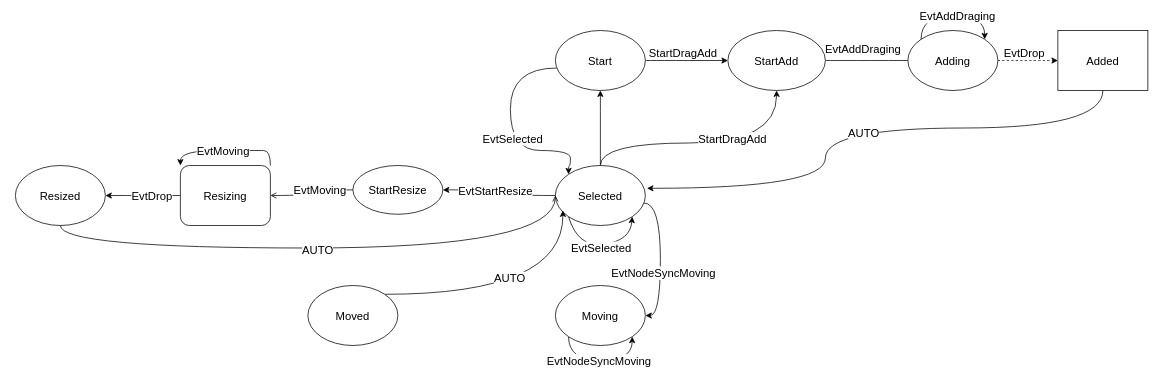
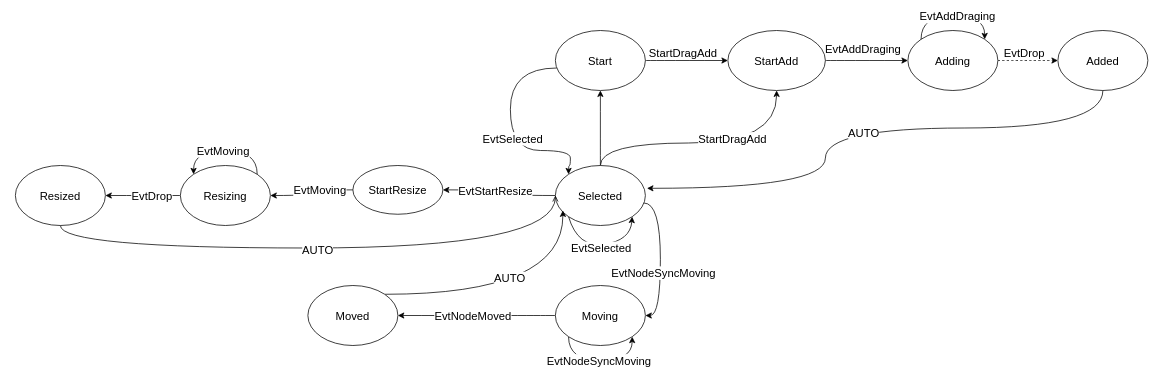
- <mxCell id="6" style="edgeStyle=orthogonalEdgeStyle;rounded=0;orthogonalLoop=1;jettySize=auto;html=1;entryX=0;entryY=0.5;entryDx=0;entryDy=0;fontSize=15;curved=1;endArrow=none;" parent="1" source="7" target="10" edge="1"><mxGeometry relative="1" as="geometry" /></mxCell>
+ <mxCell id="6" style="edgeStyle=orthogonalEdgeStyle;rounded=0;orthogonalLoop=1;jettySize=auto;html=1;entryX=0;entryY=0.5;entryDx=0;entryDy=0;fontSize=15;curved=1;" parent="1" source="7" target="10" edge="1"><mxGeometry relative="1" as="geometry" /></mxCell>
- <mxCell id="14" value="Added" style="whiteSpace=wrap;html=1;fontSize=15;rounded=0;" parent="1" vertex="1"><mxGeometry x="1410" y="40" width="120" height="80" as="geometry" /></mxCell>
+ <mxCell id="14" value="Added" style="ellipse;whiteSpace=wrap;html=1;fontSize=15;" parent="1" vertex="1"><mxGeometry x="1410" y="40" width="120" height="80" as="geometry" /></mxCell>
- <mxCell id="39" value="Resizing" style="whiteSpace=wrap;html=1;fontSize=15;rounded=1;" vertex="1" parent="1"><mxGeometry x="240" y="220" width="120" height="80" as="geometry" /></mxCell>
+ <mxCell id="39" value="Resizing" style="ellipse;whiteSpace=wrap;html=1;fontSize=15;" vertex="1" parent="1"><mxGeometry x="240" y="220" width="120" height="80" as="geometry" /></mxCell>
- <mxCell id="34" style="edgeStyle=orthogonalEdgeStyle;rounded=0;orthogonalLoop=1;jettySize=auto;html=1;entryX=1;entryY=0.5;entryDx=0;entryDy=0;fontSize=15;curved=1;endArrow=open;" edge="1" parent="1" source="36" target="39"><mxGeometry relative="1" as="geometry" /></mxCell>
+ <mxCell id="34" style="edgeStyle=orthogonalEdgeStyle;rounded=0;orthogonalLoop=1;jettySize=auto;html=1;entryX=1;entryY=0.5;entryDx=0;entryDy=0;fontSize=15;curved=1;" edge="1" parent="1" source="36" target="39"><mxGeometry relative="1" as="geometry" /></mxCell>
+ <mxCell id="27" style="edgeStyle=orthogonalEdgeStyle;curved=1;rounded=0;orthogonalLoop=1;jettySize=auto;html=1;exitX=0;exitY=0.5;exitDx=0;exitDy=0;entryX=1;entryY=0.5;entryDx=0;entryDy=0;fontSize=15;fontColor=#3333FF;" parent="1" source="29" target="33" edge="1"><mxGeometry relative="1" as="geometry" /></mxCell>
+ <mxCell id="28" value="EvtNodeMoved" style="edgeLabel;html=1;align=center;verticalAlign=middle;resizable=0;points=[];fontSize=15;fontColor=#000000;" parent="27" vertex="1" connectable="0"><mxGeometry x="0.227" y="1" relative="1" as="geometry"><mxPoint x="18" y="-1" as="offset" /></mxGeometry></mxCell>
